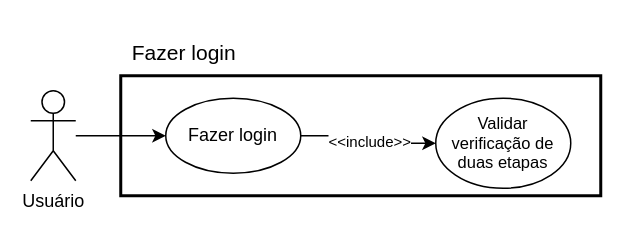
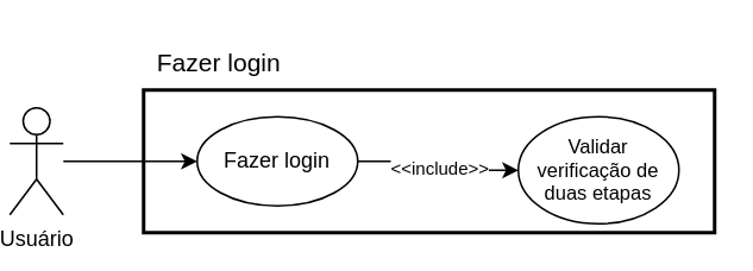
- <mxCell id="3" value="Usuário" style="shape=umlActor;verticalLabelPosition=bottom;verticalAlign=top;html=1;outlineConnect=0;" parent="1" vertex="1"><mxGeometry x="20" y="60" width="30" height="60" as="geometry" /></mxCell>
+ <mxCell id="3" value="Usuário" style="shape=umlActor;verticalLabelPosition=bottom;verticalAlign=top;html=1;outlineConnect=0;" parent="1" vertex="1"><mxGeometry x="5" y="60" width="30" height="60" as="geometry" /></mxCell>
